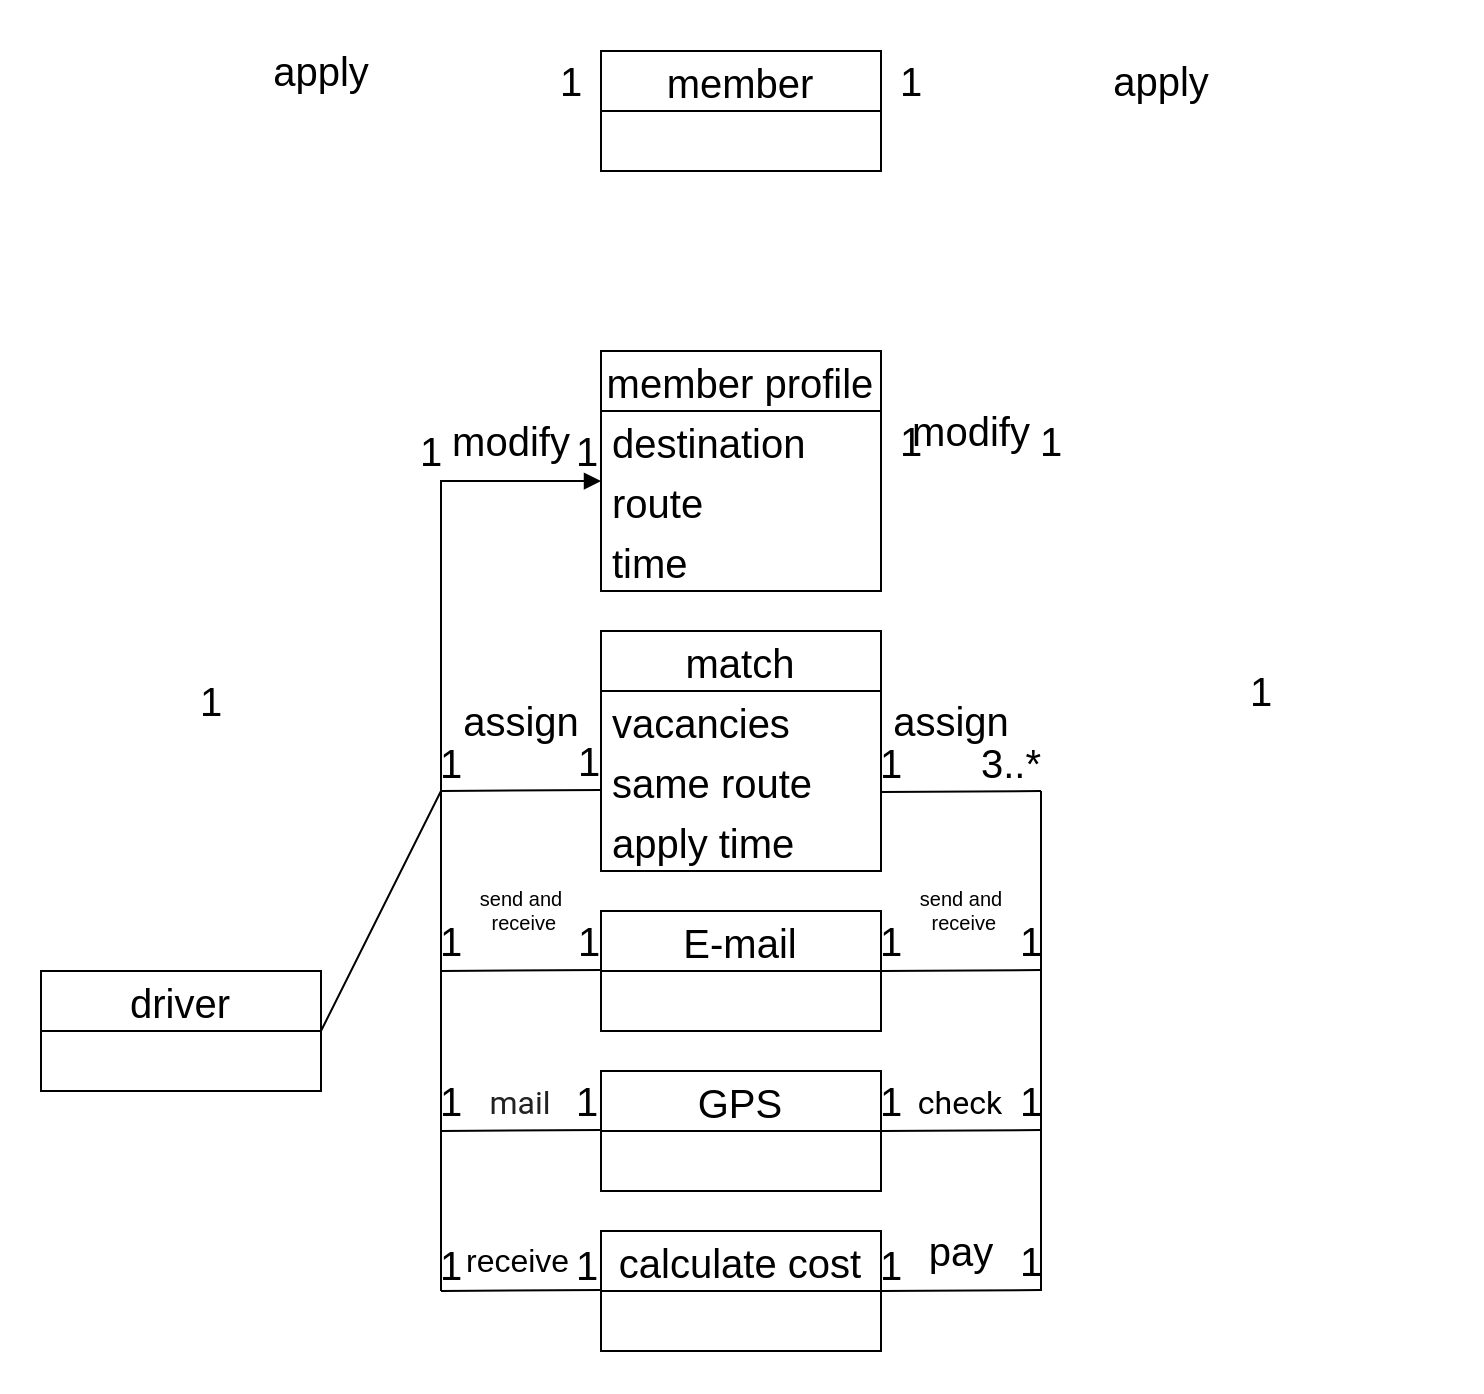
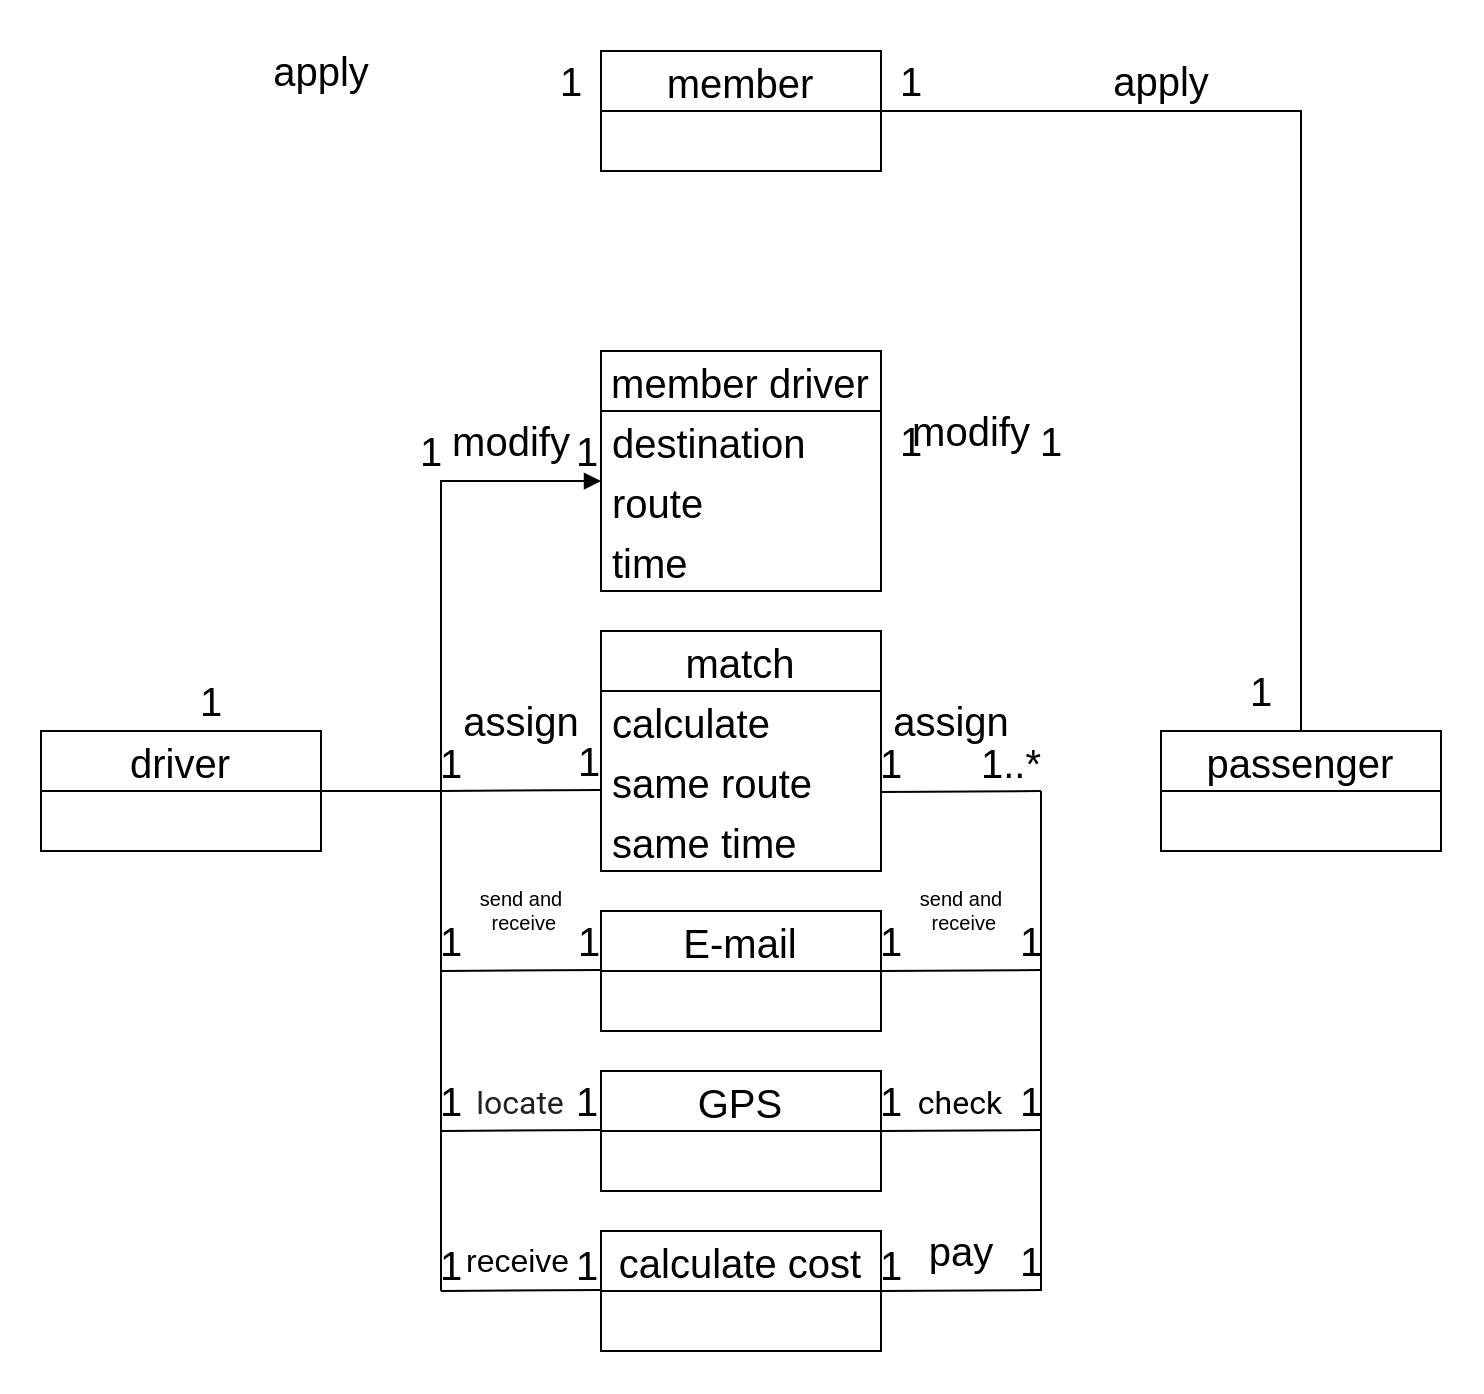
+ <mxCell id="16" value="" style="endArrow=none;html=1;rounded=0;fontSize=20;entryX=1;entryY=0.5;entryDx=0;entryDy=0;exitX=0.5;exitY=0;exitDx=0;exitDy=0;" edge="1" parent="1" source="3" target="2"><mxGeometry width="50" height="50" relative="1" as="geometry"><mxPoint x="100" y="375" as="sourcePoint" /><mxPoint x="310" y="65" as="targetPoint" /><Array as="points"><mxPoint x="650" y="55" /></Array></mxGeometry></mxCell>
- <mxCell id="8" value="member profile" style="swimlane;fontStyle=0;childLayout=stackLayout;horizontal=1;startSize=30;horizontalStack=0;resizeParent=1;resizeParentMax=0;resizeLast=0;collapsible=1;marginBottom=0;fontSize=20;" vertex="1" parent="1"><mxGeometry x="300" y="175" width="140" height="120" as="geometry" /></mxCell>
+ <mxCell id="8" value="member driver" style="swimlane;fontStyle=0;childLayout=stackLayout;horizontal=1;startSize=30;horizontalStack=0;resizeParent=1;resizeParentMax=0;resizeLast=0;collapsible=1;marginBottom=0;fontSize=20;" vertex="1" parent="1"><mxGeometry x="300" y="175" width="140" height="120" as="geometry" /></mxCell>
- <mxCell id="13" value="vacancies" style="text;strokeColor=none;fillColor=none;align=left;verticalAlign=middle;spacingLeft=4;spacingRight=4;overflow=hidden;points=[[0,0.5],[1,0.5]];portConstraint=eastwest;rotatable=0;fontSize=20;" vertex="1" parent="12"><mxGeometry y="30" width="140" height="30" as="geometry" /></mxCell>
+ <mxCell id="13" value="calculate" style="text;strokeColor=none;fillColor=none;align=left;verticalAlign=middle;spacingLeft=4;spacingRight=4;overflow=hidden;points=[[0,0.5],[1,0.5]];portConstraint=eastwest;rotatable=0;fontSize=20;" vertex="1" parent="12"><mxGeometry y="30" width="140" height="30" as="geometry" /></mxCell>
- <mxCell id="44" value="3..*" style="text;html=1;align=center;verticalAlign=middle;resizable=0;points=[];autosize=1;strokeColor=none;fillColor=none;fontSize=20;" vertex="1" parent="1"><mxGeometry x="480" y="366" width="50" height="30" as="geometry" /></mxCell>
+ <mxCell id="44" value="1..*" style="text;html=1;align=center;verticalAlign=middle;resizable=0;points=[];autosize=1;strokeColor=none;fillColor=none;fontSize=20;" vertex="1" parent="1"><mxGeometry x="480" y="366" width="50" height="30" as="geometry" /></mxCell>
+ <mxCell id="3" value="passenger" style="swimlane;fontStyle=0;childLayout=stackLayout;horizontal=1;startSize=30;horizontalStack=0;resizeParent=1;resizeParentMax=0;resizeLast=0;collapsible=1;marginBottom=0;fontSize=20;" vertex="1" parent="1"><mxGeometry x="580" y="365" width="140" height="60" as="geometry"><mxRectangle x="290" y="310" width="70" height="30" as="alternateBounds" /></mxGeometry></mxCell>
- <mxCell id="15" value="apply time" style="text;strokeColor=none;fillColor=none;align=left;verticalAlign=middle;spacingLeft=4;spacingRight=4;overflow=hidden;points=[[0,0.5],[1,0.5]];portConstraint=eastwest;rotatable=0;fontSize=20;" vertex="1" parent="12"><mxGeometry y="90" width="140" height="30" as="geometry" /></mxCell>
+ <mxCell id="15" value="same time" style="text;strokeColor=none;fillColor=none;align=left;verticalAlign=middle;spacingLeft=4;spacingRight=4;overflow=hidden;points=[[0,0.5],[1,0.5]];portConstraint=eastwest;rotatable=0;fontSize=20;" vertex="1" parent="12"><mxGeometry y="90" width="140" height="30" as="geometry" /></mxCell>
- <mxCell id="4" value="driver" style="swimlane;fontStyle=0;childLayout=stackLayout;horizontal=1;startSize=30;horizontalStack=0;resizeParent=1;resizeParentMax=0;resizeLast=0;collapsible=1;marginBottom=0;fontSize=20;" vertex="1" parent="1"><mxGeometry x="20" y="485" width="140" height="60" as="geometry"><mxRectangle x="290" y="310" width="70" height="30" as="alternateBounds" /></mxGeometry></mxCell>
+ <mxCell id="4" value="driver" style="swimlane;fontStyle=0;childLayout=stackLayout;horizontal=1;startSize=30;horizontalStack=0;resizeParent=1;resizeParentMax=0;resizeLast=0;collapsible=1;marginBottom=0;fontSize=20;" vertex="1" parent="1"><mxGeometry x="20" y="365" width="140" height="60" as="geometry"><mxRectangle x="290" y="310" width="70" height="30" as="alternateBounds" /></mxGeometry></mxCell>
- <mxCell id="52" value="&lt;span style=&quot;color: rgba(0, 0, 0, 0.87); font-family: Roboto, RobotoDraft, Helvetica, Arial, sans-serif; font-size: medium; font-style: normal; font-variant-ligatures: normal; font-variant-caps: normal; font-weight: 400; letter-spacing: normal; orphans: 2; text-indent: 0px; text-transform: none; widows: 2; word-spacing: 0px; -webkit-text-stroke-width: 0px; background-color: rgb(255, 255, 255); text-decoration-thickness: initial; text-decoration-style: initial; text-decoration-color: initial; float: none; display: inline !important;&quot;&gt;mail&lt;/span&gt;" style="text;whiteSpace=wrap;html=1;fontSize=10;align=center;" vertex="1" parent="1"><mxGeometry x="225" y="535" width="70" height="30" as="geometry" /></mxCell>
+ <mxCell id="52" value="&lt;span style=&quot;color: rgba(0, 0, 0, 0.87); font-family: Roboto, RobotoDraft, Helvetica, Arial, sans-serif; font-size: medium; font-style: normal; font-variant-ligatures: normal; font-variant-caps: normal; font-weight: 400; letter-spacing: normal; orphans: 2; text-indent: 0px; text-transform: none; widows: 2; word-spacing: 0px; -webkit-text-stroke-width: 0px; background-color: rgb(255, 255, 255); text-decoration-thickness: initial; text-decoration-style: initial; text-decoration-color: initial; float: none; display: inline !important;&quot;&gt;locate&lt;/span&gt;" style="text;whiteSpace=wrap;html=1;fontSize=10;align=center;" vertex="1" parent="1"><mxGeometry x="225" y="535" width="70" height="30" as="geometry" /></mxCell>
